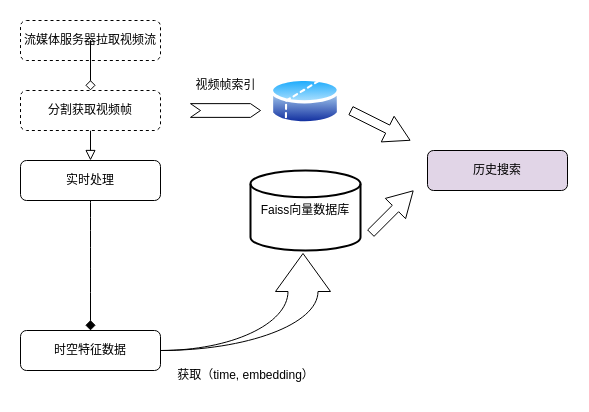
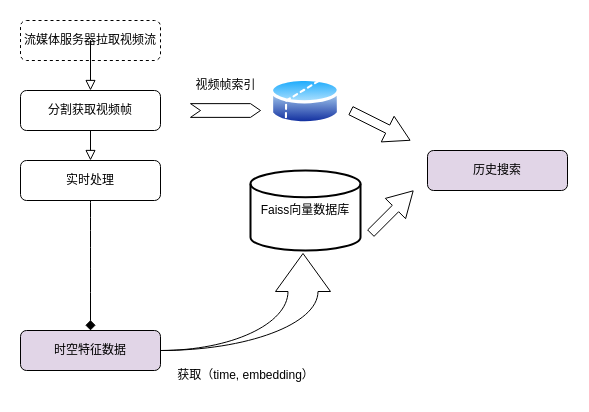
- <mxCell id="5" value="" style="rounded=0;html=1;jettySize=auto;orthogonalLoop=1;fontSize=11;endArrow=diamond;endFill=0;endSize=8;strokeWidth=1;shadow=0;labelBackgroundColor=none;edgeStyle=orthogonalEdgeStyle;exitX=0.5;exitY=1;exitDx=0;exitDy=0;entryX=0.5;entryY=0;entryDx=0;entryDy=0;" parent="1" source="4" target="3" edge="1"><mxGeometry relative="1" as="geometry"><mxPoint x="100" y="120" as="sourcePoint" /><mxPoint x="100" y="170" as="targetPoint" /><Array as="points"><mxPoint x="90" y="40" /><mxPoint x="90" y="40" /></Array></mxGeometry></mxCell>
+ <mxCell id="5" value="" style="rounded=0;html=1;jettySize=auto;orthogonalLoop=1;fontSize=11;endArrow=block;endFill=0;endSize=8;strokeWidth=1;shadow=0;labelBackgroundColor=none;edgeStyle=orthogonalEdgeStyle;exitX=0.5;exitY=1;exitDx=0;exitDy=0;entryX=0.5;entryY=0;entryDx=0;entryDy=0;" parent="1" source="4" target="3" edge="1"><mxGeometry relative="1" as="geometry"><mxPoint x="100" y="120" as="sourcePoint" /><mxPoint x="100" y="170" as="targetPoint" /><Array as="points"><mxPoint x="90" y="40" /><mxPoint x="90" y="40" /></Array></mxGeometry></mxCell>
- <mxCell id="3" value="分割获取视频帧" style="rounded=1;whiteSpace=wrap;html=1;fontSize=12;glass=0;strokeWidth=1;shadow=0;dashed=1;" parent="1" vertex="1"><mxGeometry x="20" y="90" width="140" height="40" as="geometry" /></mxCell>
+ <mxCell id="3" value="分割获取视频帧" style="rounded=1;whiteSpace=wrap;html=1;fontSize=12;glass=0;strokeWidth=1;shadow=0;" parent="1" vertex="1"><mxGeometry x="20" y="90" width="140" height="40" as="geometry" /></mxCell>
- <mxCell id="15" value="时空特征数据" style="rounded=1;whiteSpace=wrap;html=1;fontSize=12;glass=0;strokeWidth=1;shadow=0;" vertex="1" parent="1"><mxGeometry x="20" y="330" width="140" height="40" as="geometry" /></mxCell>
+ <mxCell id="15" value="时空特征数据" style="rounded=1;whiteSpace=wrap;html=1;fontSize=12;glass=0;strokeWidth=1;shadow=0;fillColor=#e1d5e7;" vertex="1" parent="1"><mxGeometry x="20" y="330" width="140" height="40" as="geometry" /></mxCell>
